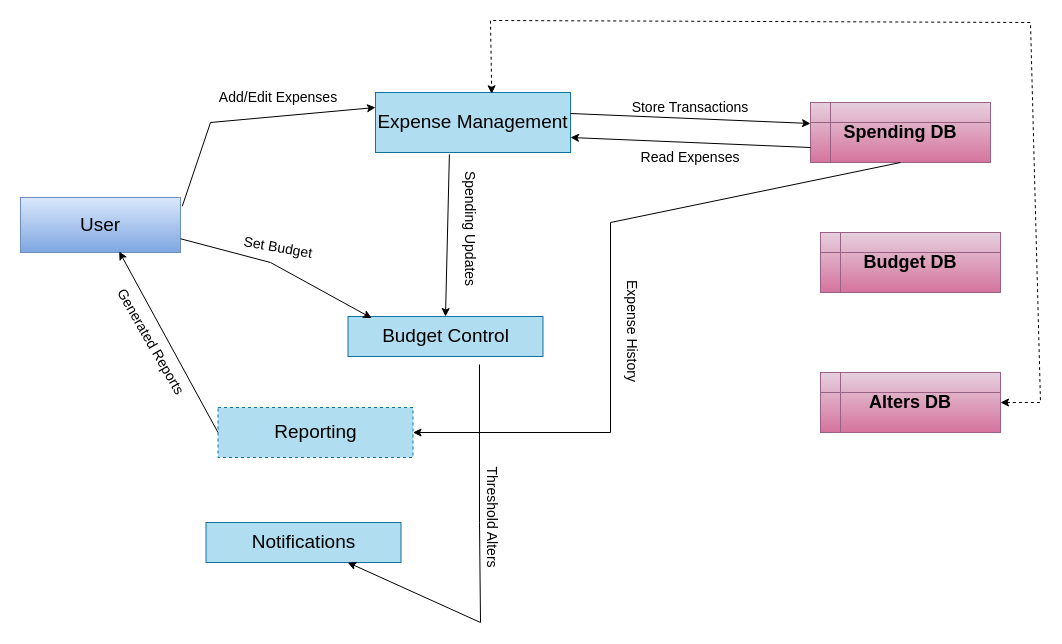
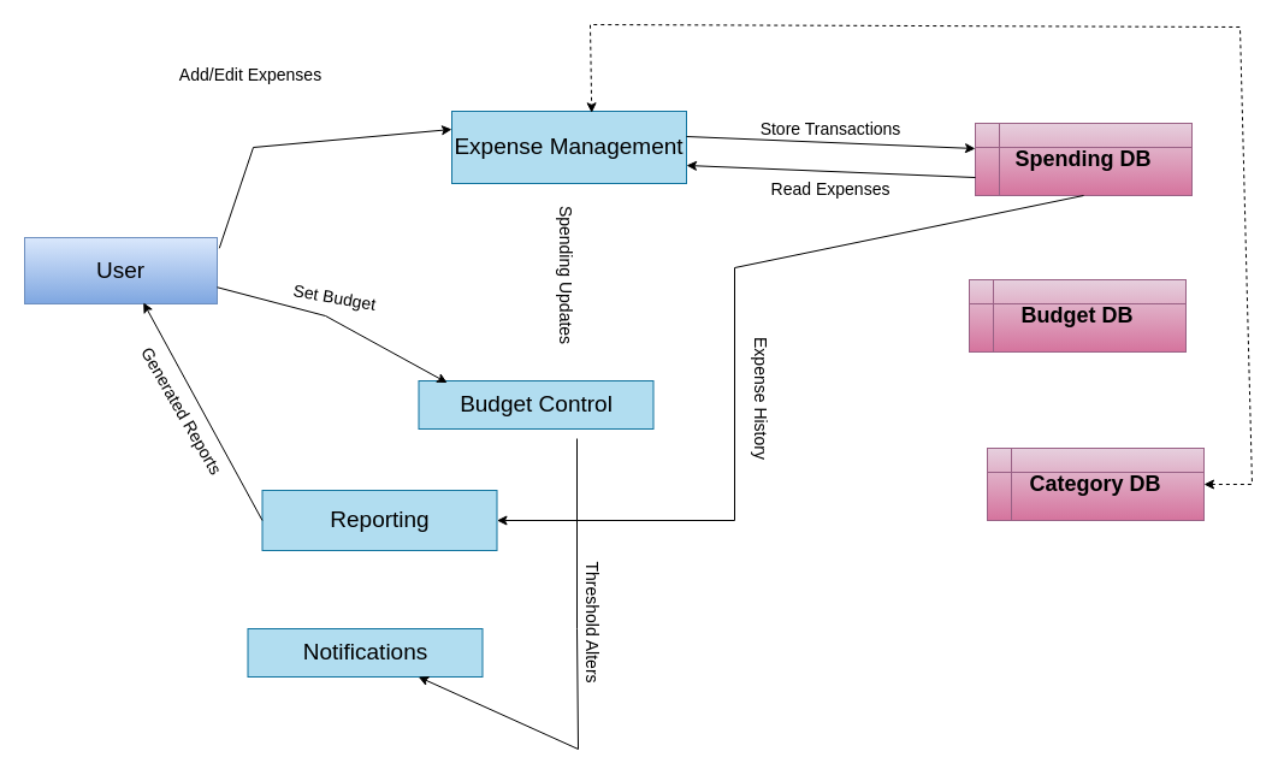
- <mxCell id="8" value="Add/Edit Expenses" style="text;html=1;align=center;verticalAlign=middle;whiteSpace=wrap;rounded=0;fontSize=14;" vertex="1" parent="1"><mxGeometry x="207.5" y="82" width="140" height="30" as="geometry" /></mxCell>
+ <mxCell id="8" value="Add/Edit Expenses" style="text;html=1;align=center;verticalAlign=middle;whiteSpace=wrap;rounded=0;fontSize=14;" vertex="1" parent="1"><mxGeometry x="137.5" y="47" width="140" height="30" as="geometry" /></mxCell>
- <mxCell id="16" value="" style="endArrow=classic;html=1;rounded=0;entryX=0.5;entryY=0;entryDx=0;entryDy=0;exitX=0.379;exitY=1.031;exitDx=0;exitDy=0;exitPerimeter=0;" edge="1" parent="1" source="2" target="5"><mxGeometry width="50" height="50" relative="1" as="geometry"><mxPoint x="190" y="248" as="sourcePoint" /><mxPoint x="381" y="304" as="targetPoint" /><Array as="points" /></mxGeometry></mxCell>
- <mxCell id="10" value="Budget DB" style="shape=internalStorage;whiteSpace=wrap;html=1;backgroundOutline=1;fontSize=18;fillColor=#e6d0de;gradientColor=#d5739d;strokeColor=#996185;fontStyle=1" vertex="1" parent="1"><mxGeometry x="820" y="232" width="180" height="60" as="geometry" /></mxCell>
+ <mxCell id="10" value="Budget DB" style="shape=internalStorage;whiteSpace=wrap;html=1;backgroundOutline=1;fontSize=18;fillColor=#e6d0de;gradientColor=#d5739d;strokeColor=#996185;fontStyle=1" vertex="1" parent="1"><mxGeometry x="805" y="232" width="180" height="60" as="geometry" /></mxCell>
- <mxCell id="11" value="Alters DB" style="shape=internalStorage;whiteSpace=wrap;html=1;backgroundOutline=1;fontSize=18;fillColor=#e6d0de;gradientColor=#d5739d;strokeColor=#996185;fontStyle=1" vertex="1" parent="1"><mxGeometry x="820" y="372" width="180" height="60" as="geometry" /></mxCell>
+ <mxCell id="11" value="Category DB" style="shape=internalStorage;whiteSpace=wrap;html=1;backgroundOutline=1;fontSize=18;fillColor=#e6d0de;gradientColor=#d5739d;strokeColor=#996185;fontStyle=1" vertex="1" parent="1"><mxGeometry x="820" y="372" width="180" height="60" as="geometry" /></mxCell>
- <mxCell id="7" value="&lt;span style=&quot;font-size: 19px;&quot;&gt;Reporting&lt;/span&gt;" style="rounded=0;whiteSpace=wrap;html=1;fillColor=#b1ddf0;strokeColor=#10739e;dashed=1;" vertex="1" parent="1"><mxGeometry x="217.5" y="407" width="195" height="50" as="geometry" /></mxCell>
+ <mxCell id="7" value="&lt;span style=&quot;font-size: 19px;&quot;&gt;Reporting&lt;/span&gt;" style="rounded=0;whiteSpace=wrap;html=1;fillColor=#b1ddf0;strokeColor=#10739e;" vertex="1" parent="1"><mxGeometry x="217.5" y="407" width="195" height="50" as="geometry" /></mxCell>
